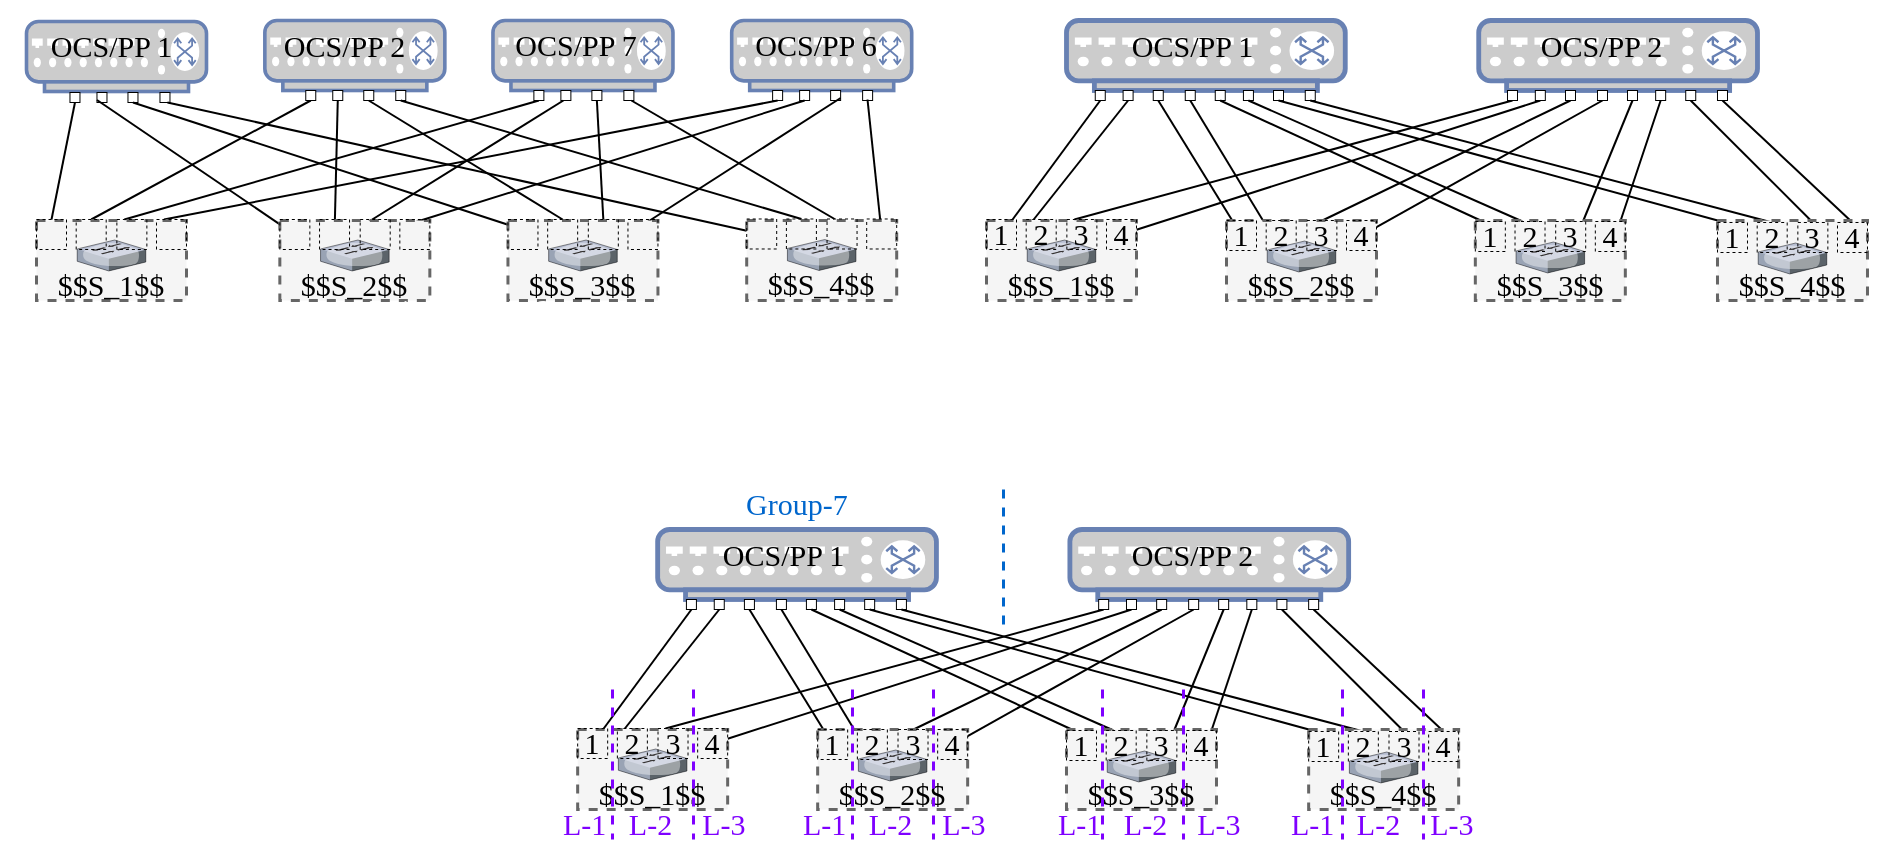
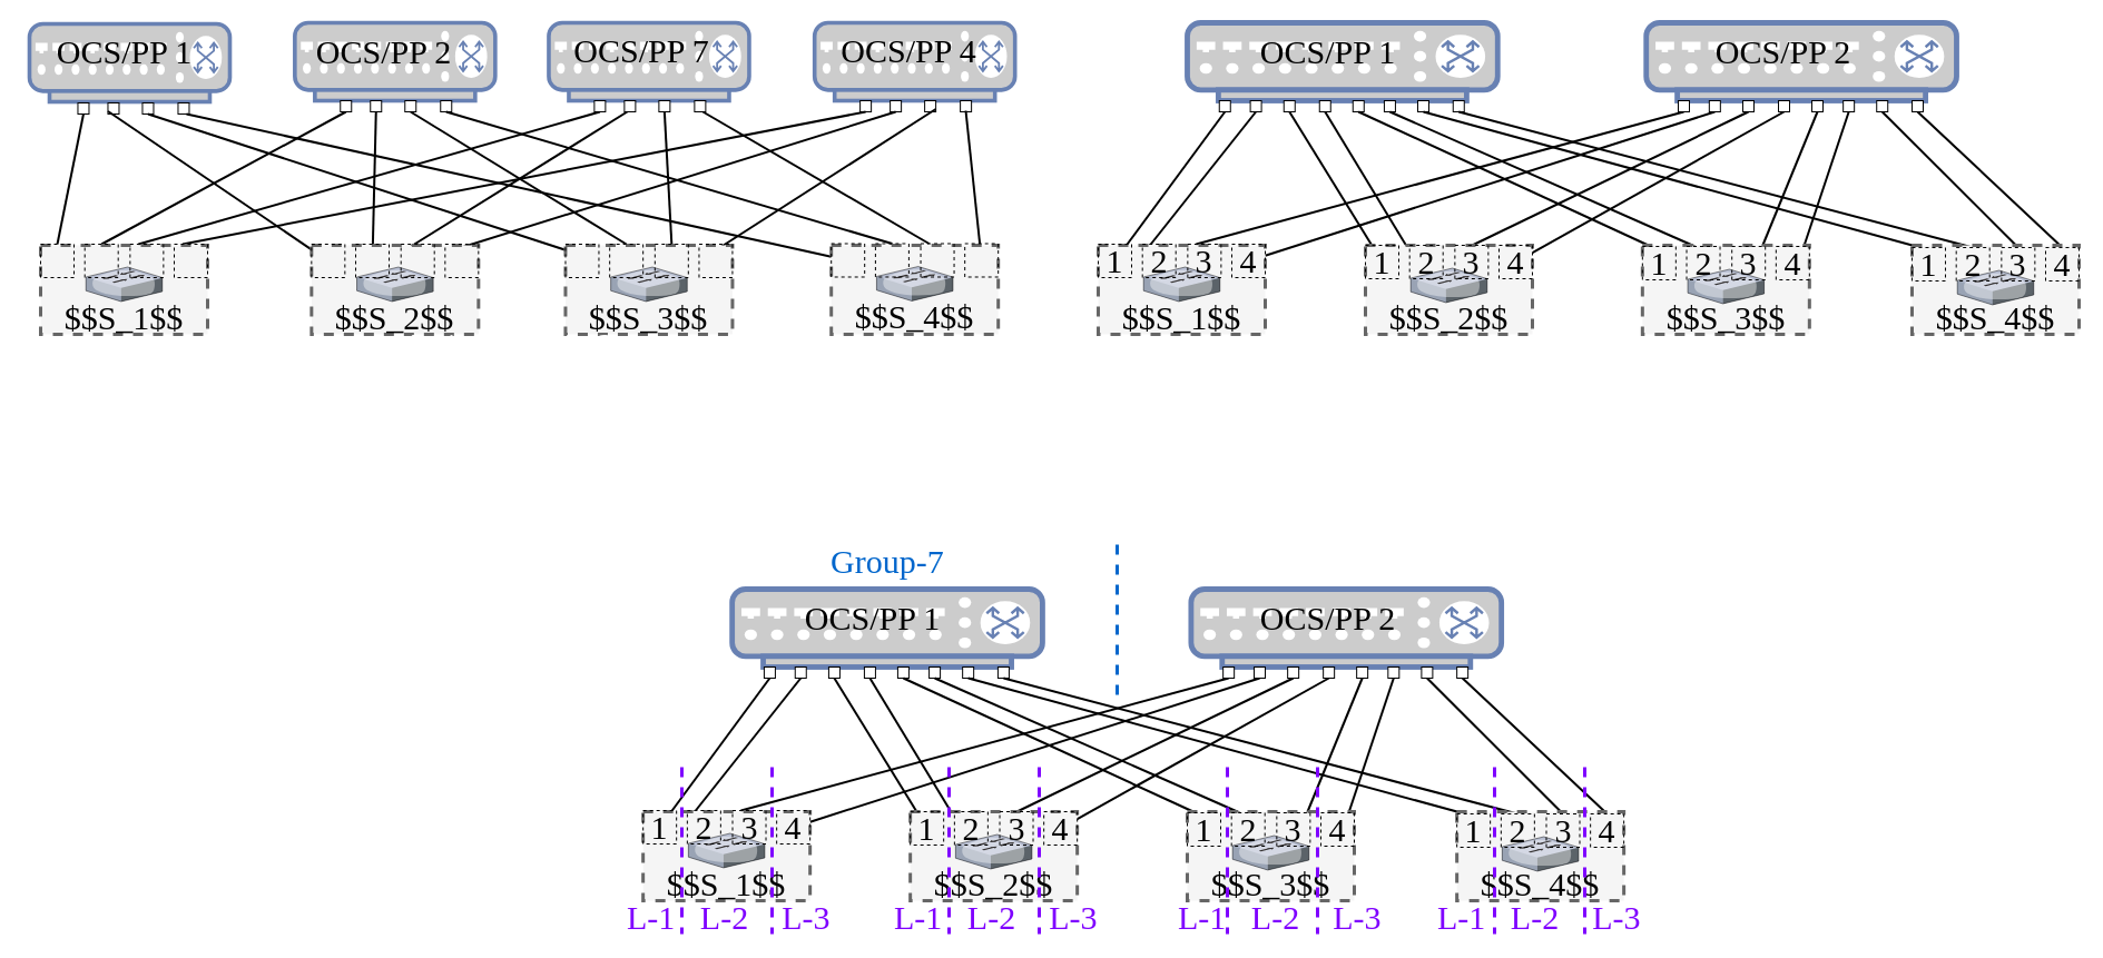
- <mxCell id="7" value="&lt;font style=&quot;font-size: 30px&quot;&gt;OCS/PP 6&lt;/font&gt;" style="text;html=1;strokeColor=none;fillColor=none;align=center;verticalAlign=middle;whiteSpace=wrap;rounded=0;fontSize=30;fontColor=#000000;fontFamily=Times New Roman;" parent="1" vertex="1"><mxGeometry x="726" y="30" width="179.93" height="30" as="geometry" /></mxCell>
+ <mxCell id="7" value="&lt;font style=&quot;font-size: 30px&quot;&gt;OCS/PP 4&lt;/font&gt;" style="text;html=1;strokeColor=none;fillColor=none;align=center;verticalAlign=middle;whiteSpace=wrap;rounded=0;fontSize=30;fontColor=#000000;fontFamily=Times New Roman;" parent="1" vertex="1"><mxGeometry x="726" y="30" width="179.93" height="30" as="geometry" /></mxCell>
